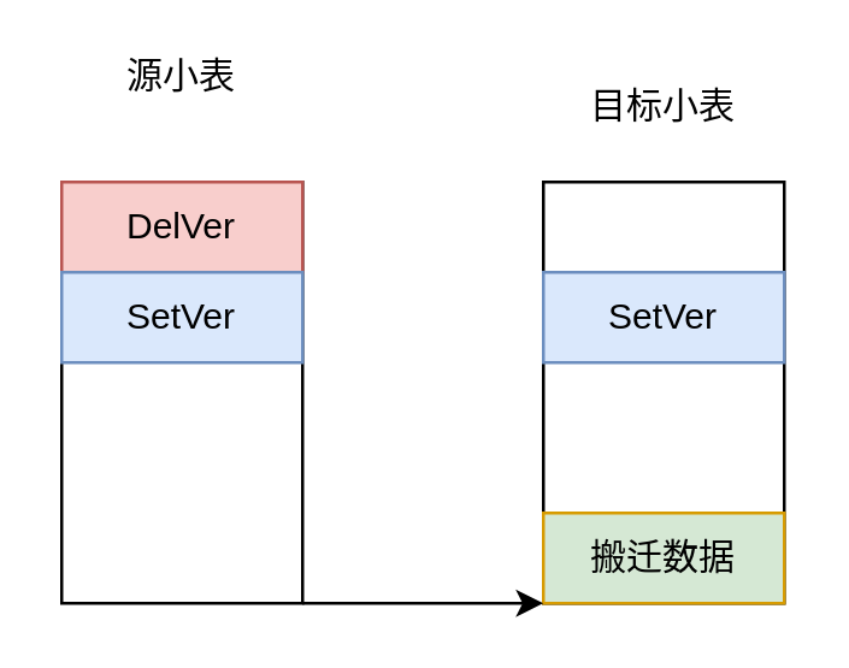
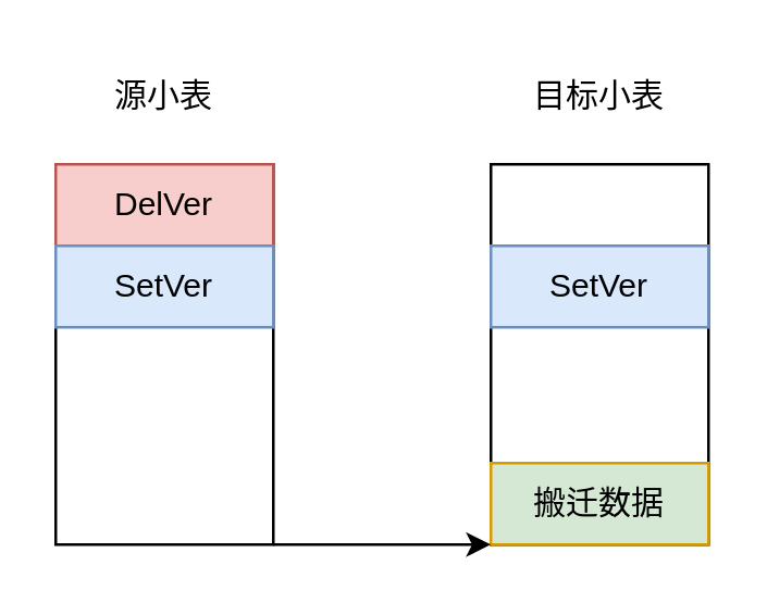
- <mxCell id="4" value="源小表" style="text;html=1;strokeColor=none;fillColor=none;align=center;verticalAlign=middle;whiteSpace=wrap;rounded=0;" vertex="1" parent="1"><mxGeometry x="30" y="10" width="60" height="30" as="geometry" /></mxCell>
+ <mxCell id="4" value="源小表" style="text;html=1;strokeColor=none;fillColor=none;align=center;verticalAlign=middle;whiteSpace=wrap;rounded=0;" vertex="1" parent="1"><mxGeometry x="30" y="20" width="60" height="30" as="geometry" /></mxCell>
